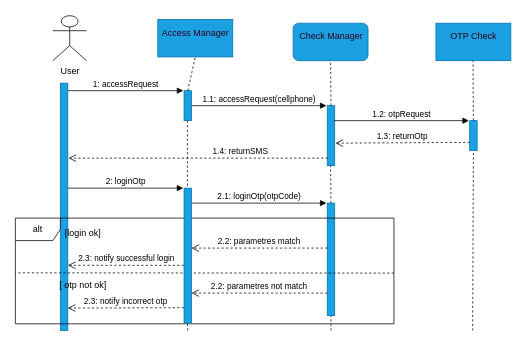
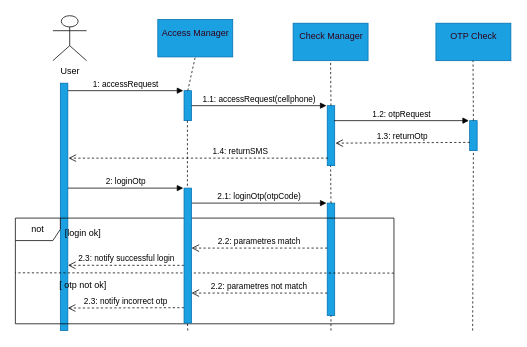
- <mxCell id="3" value="&lt;div&gt;&lt;font color=&quot;#33001A&quot;&gt;Check Manager&lt;/font&gt;&lt;/div&gt;&lt;div&gt;&lt;br&gt;&lt;/div&gt;" style="html=1;fillColor=#1ba1e2;strokeColor=#006EAF;fontColor=#ffffff;rounded=1;" vertex="1" parent="1"><mxGeometry x="390.5" y="30" width="100" height="50" as="geometry" /></mxCell>
+ <mxCell id="3" value="&lt;div&gt;&lt;font color=&quot;#33001A&quot;&gt;Check Manager&lt;/font&gt;&lt;/div&gt;&lt;div&gt;&lt;br&gt;&lt;/div&gt;" style="html=1;fillColor=#1ba1e2;strokeColor=#006EAF;fontColor=#ffffff;" vertex="1" parent="1"><mxGeometry x="390.5" y="30" width="100" height="50" as="geometry" /></mxCell>
- <mxCell id="22" value="alt" style="shape=umlFrame;whiteSpace=wrap;html=1;" vertex="1" parent="1"><mxGeometry x="20" y="290" width="505" height="141" as="geometry" /></mxCell>
+ <mxCell id="22" value="not" style="shape=umlFrame;whiteSpace=wrap;html=1;" vertex="1" parent="1"><mxGeometry x="20" y="290" width="505" height="141" as="geometry" /></mxCell>
